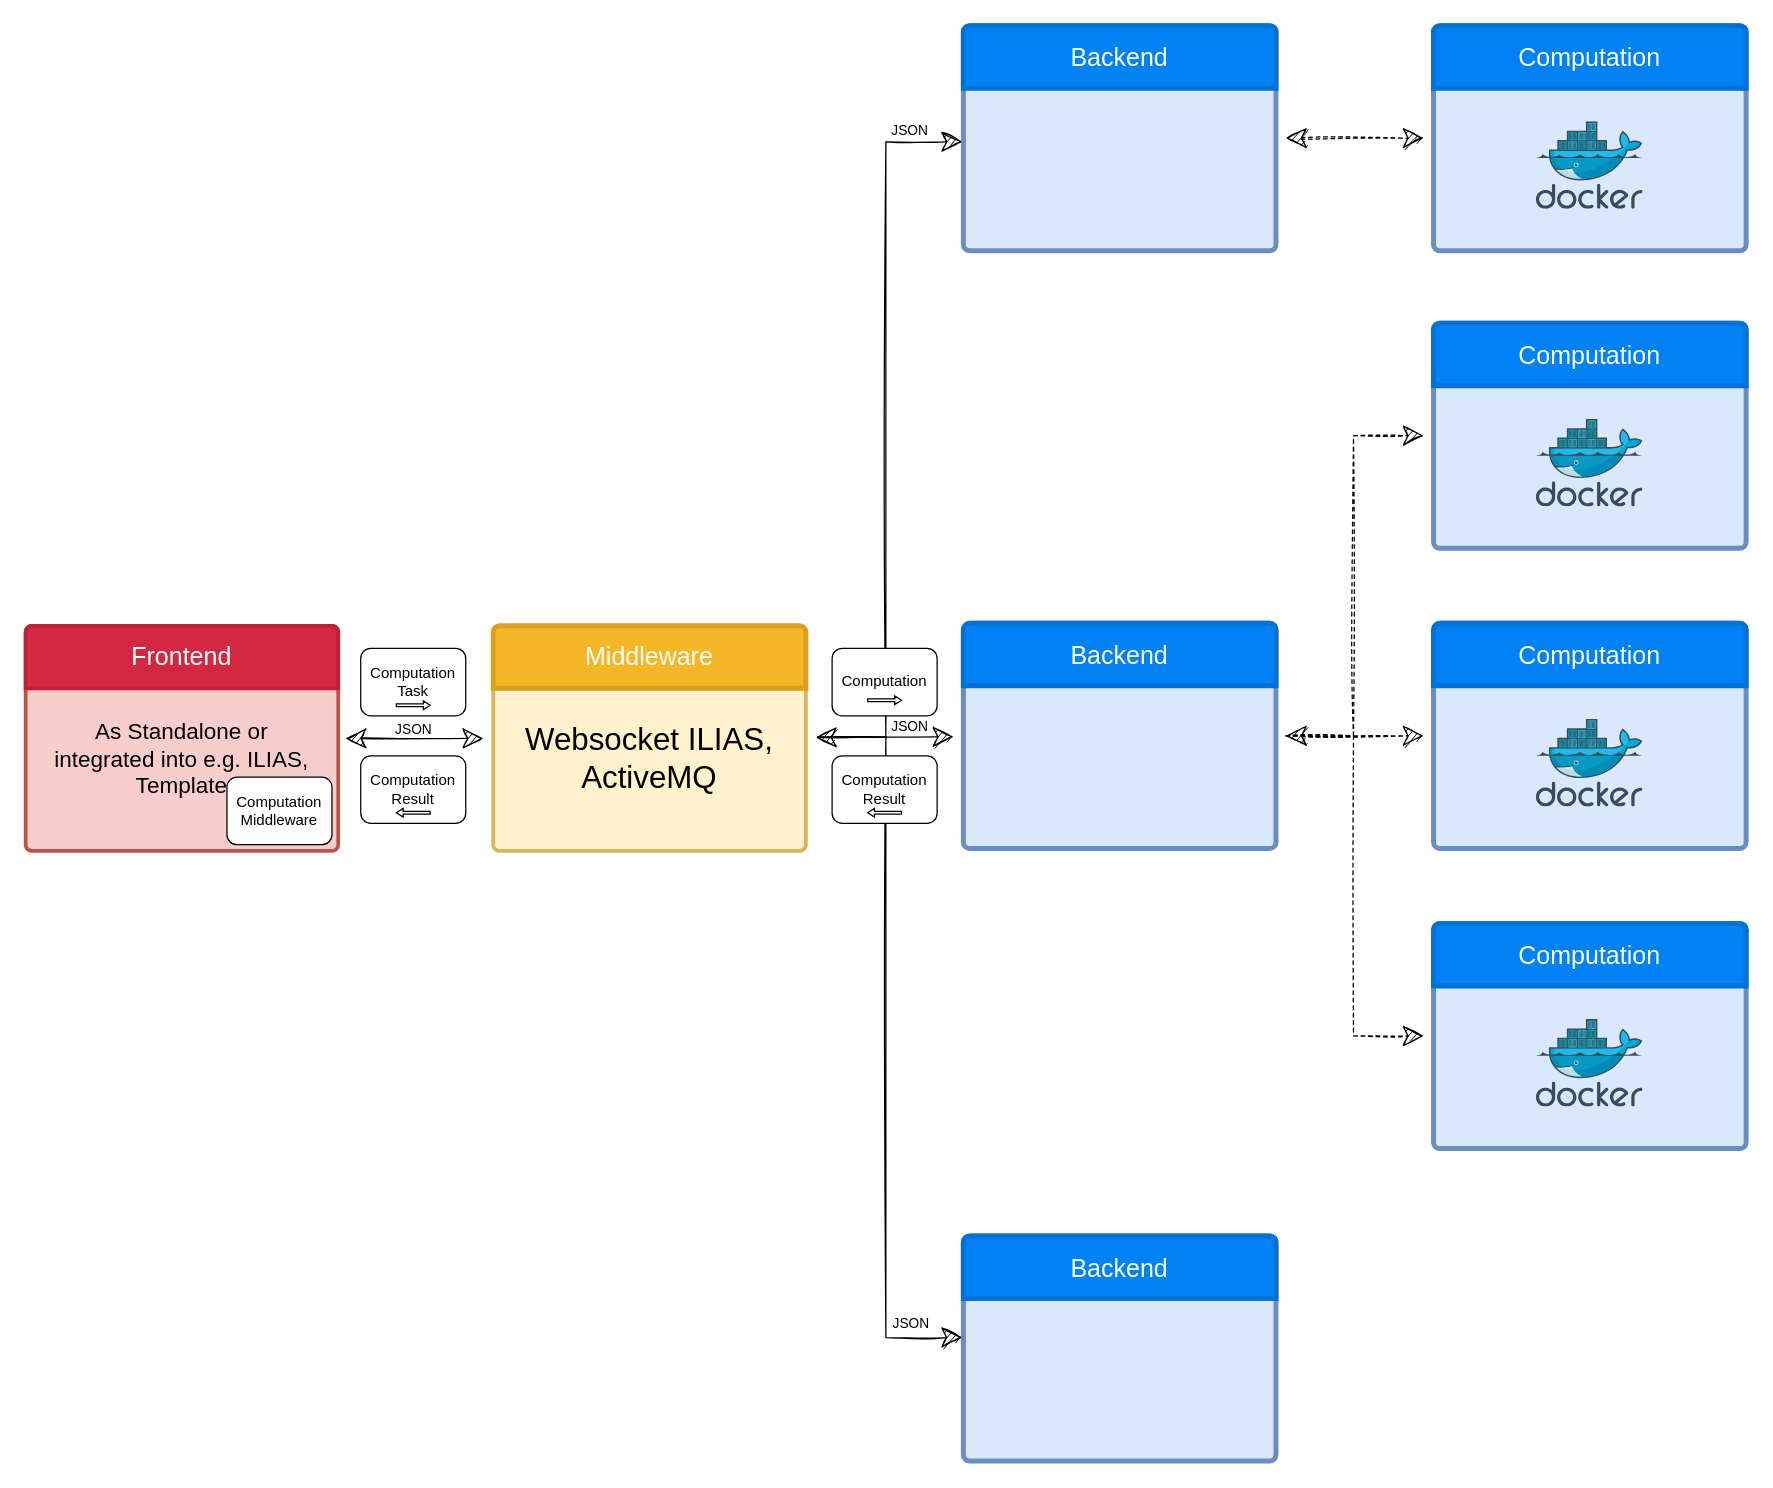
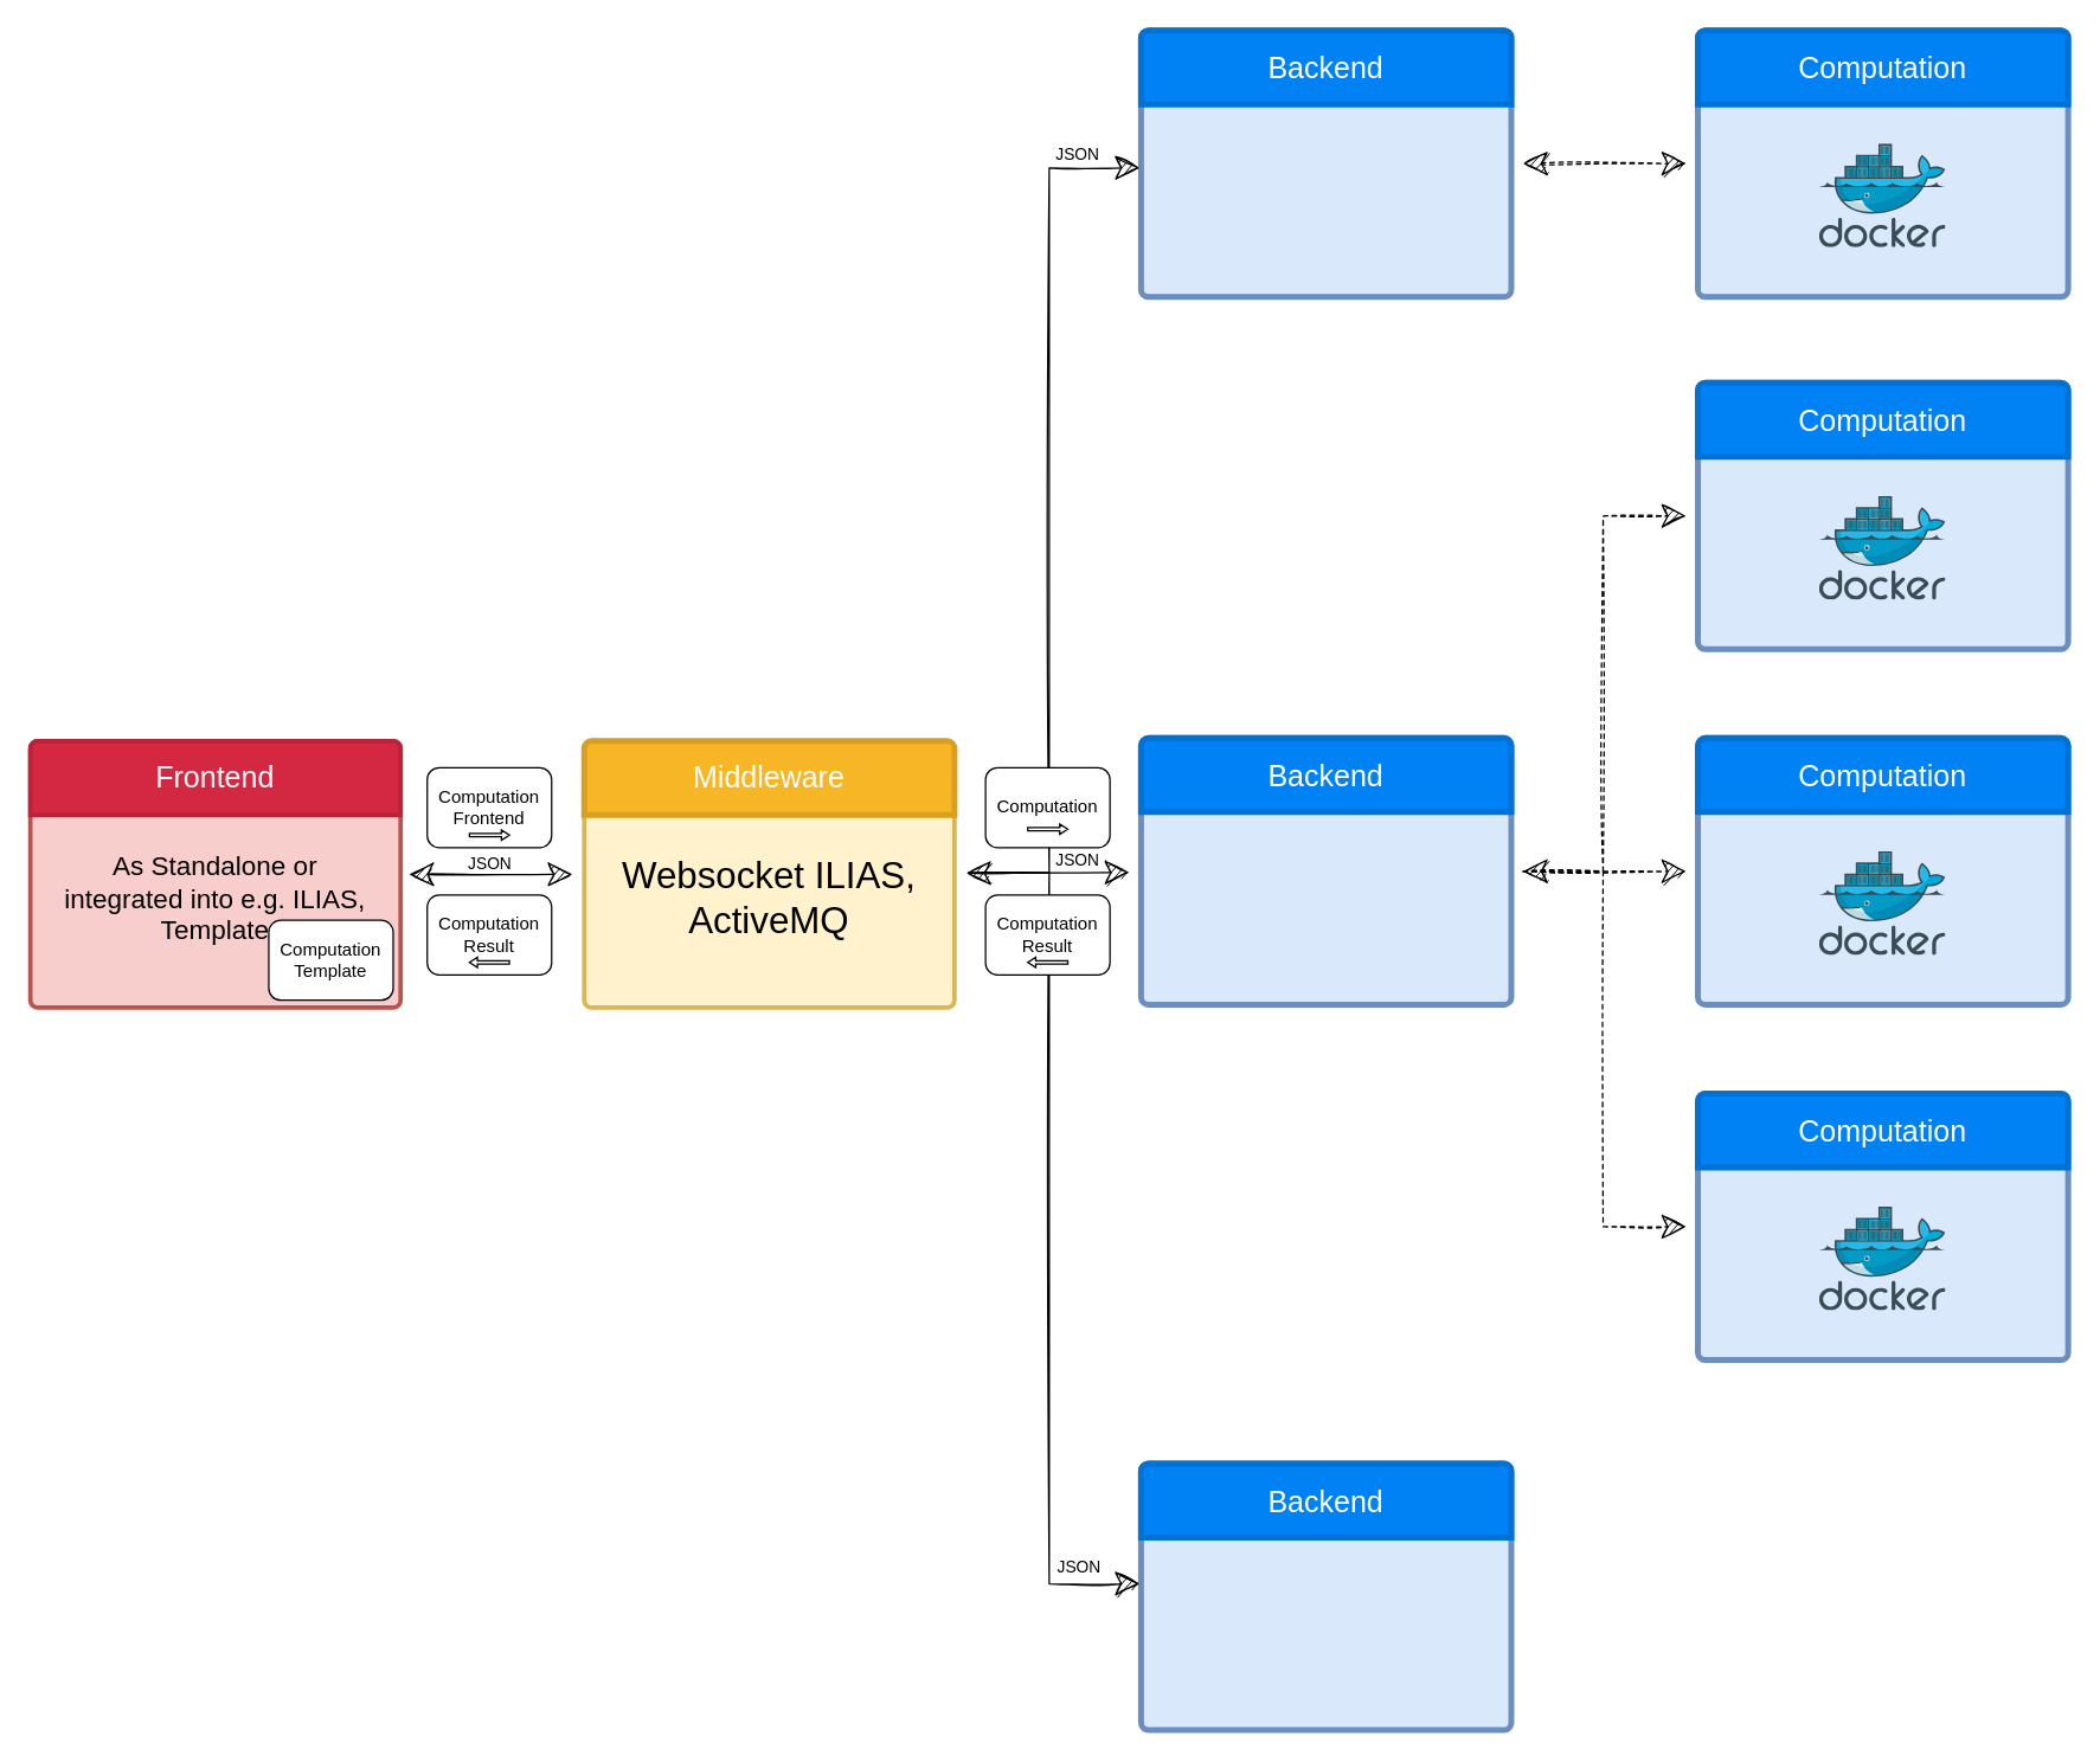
- <mxCell id="38" value="Computation Task" style="rounded=1;whiteSpace=wrap;html=1;" vertex="1" parent="1"><mxGeometry x="288" y="518" width="84" height="54" as="geometry" /></mxCell>
+ <mxCell id="38" value="Computation Frontend" style="rounded=1;whiteSpace=wrap;html=1;" vertex="1" parent="1"><mxGeometry x="288" y="518" width="84" height="54" as="geometry" /></mxCell>
- <mxCell id="10" value="Computation Middleware" style="rounded=1;whiteSpace=wrap;html=1;" vertex="1" parent="8"><mxGeometry x="161" y="121" width="84" height="54" as="geometry" /></mxCell>
+ <mxCell id="10" value="Computation Template" style="rounded=1;whiteSpace=wrap;html=1;" vertex="1" parent="8"><mxGeometry x="161" y="121" width="84" height="54" as="geometry" /></mxCell>
